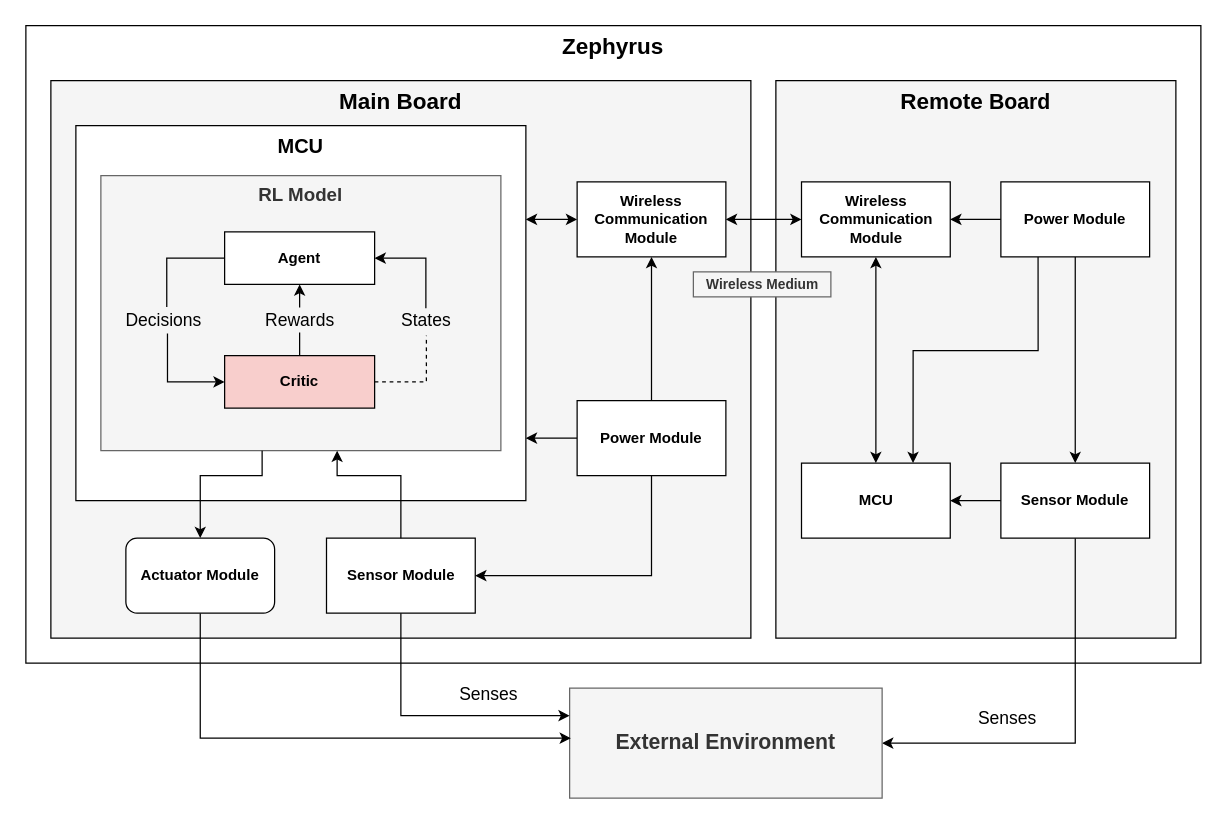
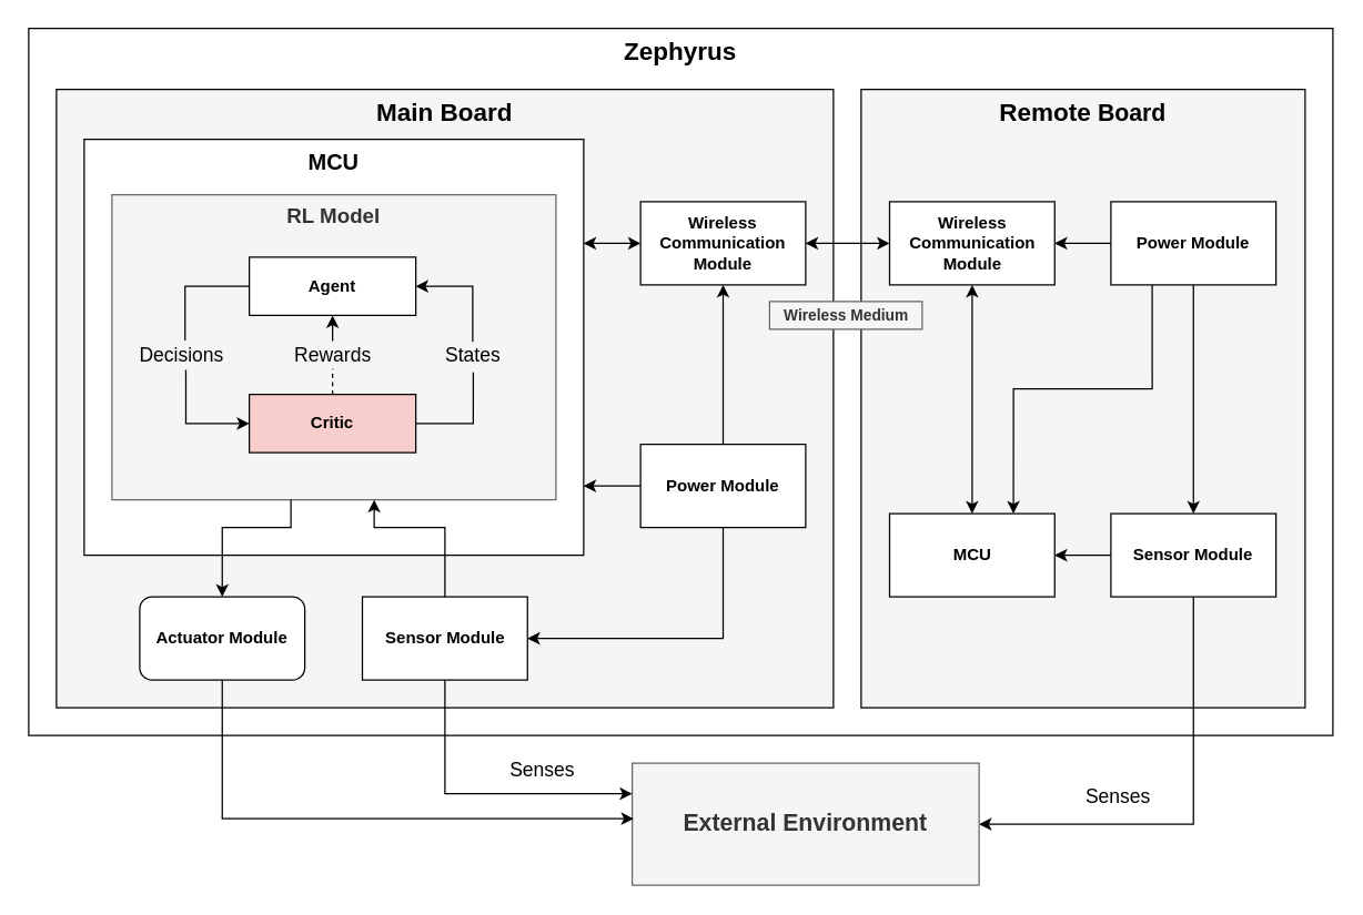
- <mxCell id="20" style="edgeStyle=orthogonalEdgeStyle;rounded=0;orthogonalLoop=1;jettySize=auto;html=1;exitX=0.5;exitY=0;exitDx=0;exitDy=0;entryX=0.5;entryY=1;entryDx=0;entryDy=0;startArrow=none;startFill=0;endArrow=none;endFill=0;" parent="1" source="14" target="19" edge="1"><mxGeometry relative="1" as="geometry"><mxPoint x="239" y="284" as="sourcePoint" /><mxPoint x="239" y="228" as="targetPoint" /></mxGeometry></mxCell>
+ <mxCell id="20" style="edgeStyle=orthogonalEdgeStyle;rounded=0;orthogonalLoop=1;jettySize=auto;html=1;exitX=0.5;exitY=0;exitDx=0;exitDy=0;entryX=0.5;entryY=1;entryDx=0;entryDy=0;startArrow=none;startFill=0;endArrow=none;endFill=0;dashed=1;" parent="1" source="14" target="19" edge="1"><mxGeometry relative="1" as="geometry"><mxPoint x="239" y="284" as="sourcePoint" /><mxPoint x="239" y="228" as="targetPoint" /></mxGeometry></mxCell>
- <mxCell id="13" style="edgeStyle=orthogonalEdgeStyle;rounded=0;orthogonalLoop=1;jettySize=auto;html=1;exitX=1;exitY=0.5;exitDx=0;exitDy=0;entryX=0.507;entryY=1.1;entryDx=0;entryDy=0;entryPerimeter=0;endArrow=none;endFill=0;dashed=1;" parent="1" source="14" target="18" edge="1"><mxGeometry relative="1" as="geometry" /></mxCell>
+ <mxCell id="13" style="edgeStyle=orthogonalEdgeStyle;rounded=0;orthogonalLoop=1;jettySize=auto;html=1;exitX=1;exitY=0.5;exitDx=0;exitDy=0;entryX=0.507;entryY=1.1;entryDx=0;entryDy=0;entryPerimeter=0;endArrow=none;endFill=0;" parent="1" source="14" target="18" edge="1"><mxGeometry relative="1" as="geometry" /></mxCell>
